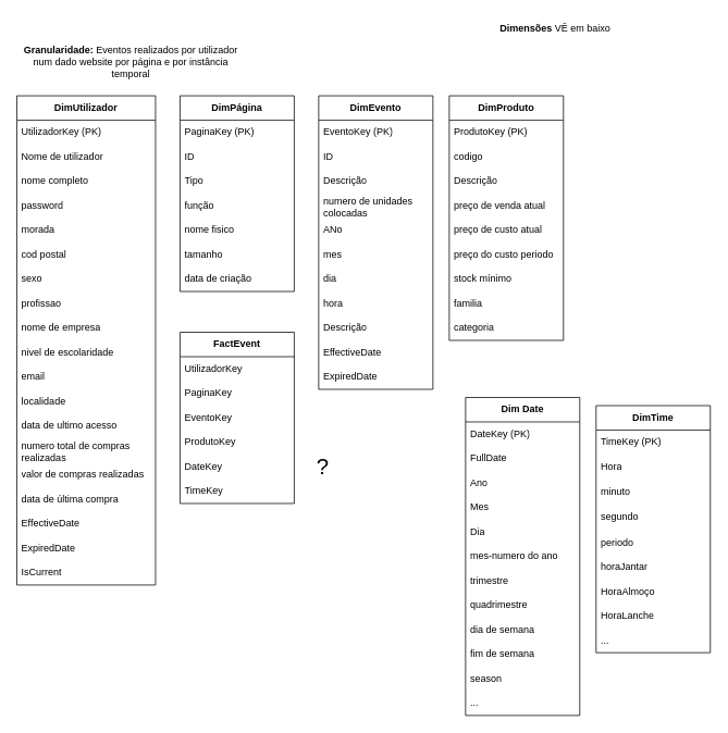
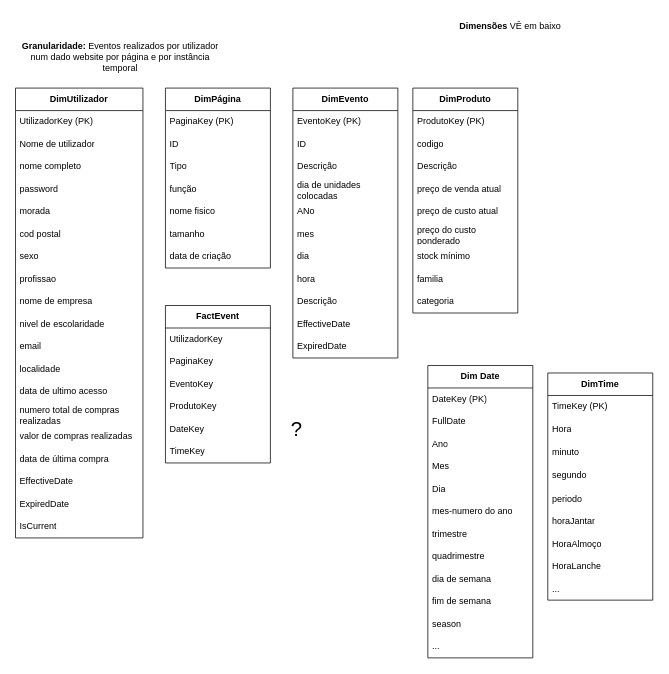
- <mxCell id="76" value="numero de unidades colocadas" style="text;strokeColor=none;fillColor=none;align=left;verticalAlign=middle;spacingLeft=4;spacingRight=4;overflow=hidden;points=[[0,0.5],[1,0.5]];portConstraint=eastwest;rotatable=0;whiteSpace=wrap;html=1;" vertex="1" parent="72"><mxGeometry y="120" width="140" height="30" as="geometry" /></mxCell>
+ <mxCell id="76" value="dia de unidades colocadas" style="text;strokeColor=none;fillColor=none;align=left;verticalAlign=middle;spacingLeft=4;spacingRight=4;overflow=hidden;points=[[0,0.5],[1,0.5]];portConstraint=eastwest;rotatable=0;whiteSpace=wrap;html=1;" vertex="1" parent="72"><mxGeometry y="120" width="140" height="30" as="geometry" /></mxCell>
- <mxCell id="45" value="preço do custo periodo" style="text;strokeColor=none;fillColor=none;align=left;verticalAlign=middle;spacingLeft=4;spacingRight=4;overflow=hidden;points=[[0,0.5],[1,0.5]];portConstraint=eastwest;rotatable=0;whiteSpace=wrap;html=1;" vertex="1" parent="39"><mxGeometry y="180" width="140" height="30" as="geometry" /></mxCell>
+ <mxCell id="45" value="preço do custo ponderado" style="text;strokeColor=none;fillColor=none;align=left;verticalAlign=middle;spacingLeft=4;spacingRight=4;overflow=hidden;points=[[0,0.5],[1,0.5]];portConstraint=eastwest;rotatable=0;whiteSpace=wrap;html=1;" vertex="1" parent="39"><mxGeometry y="180" width="140" height="30" as="geometry" /></mxCell>
